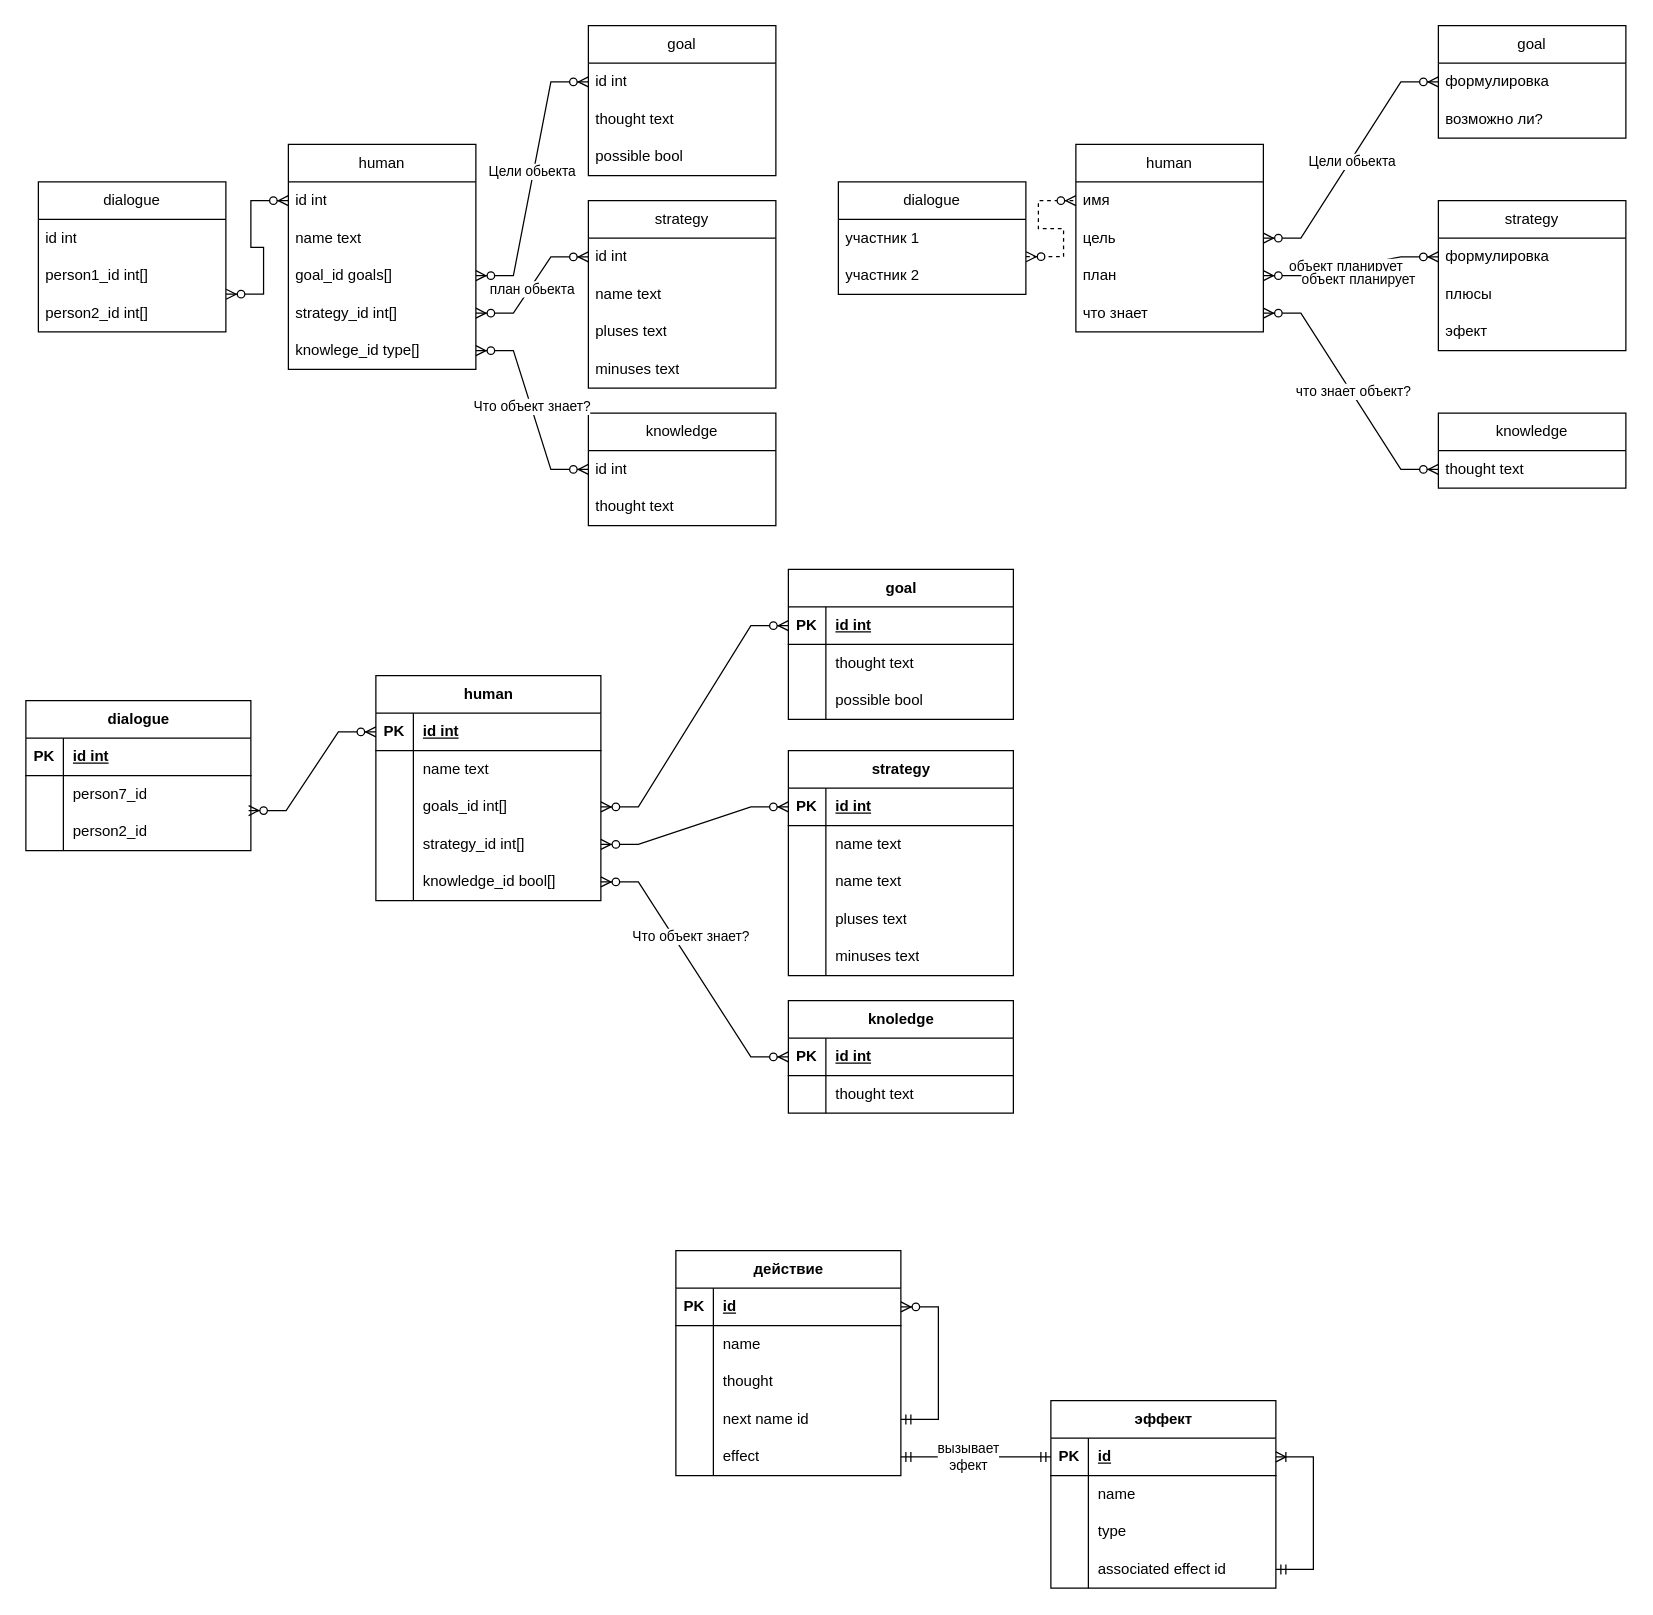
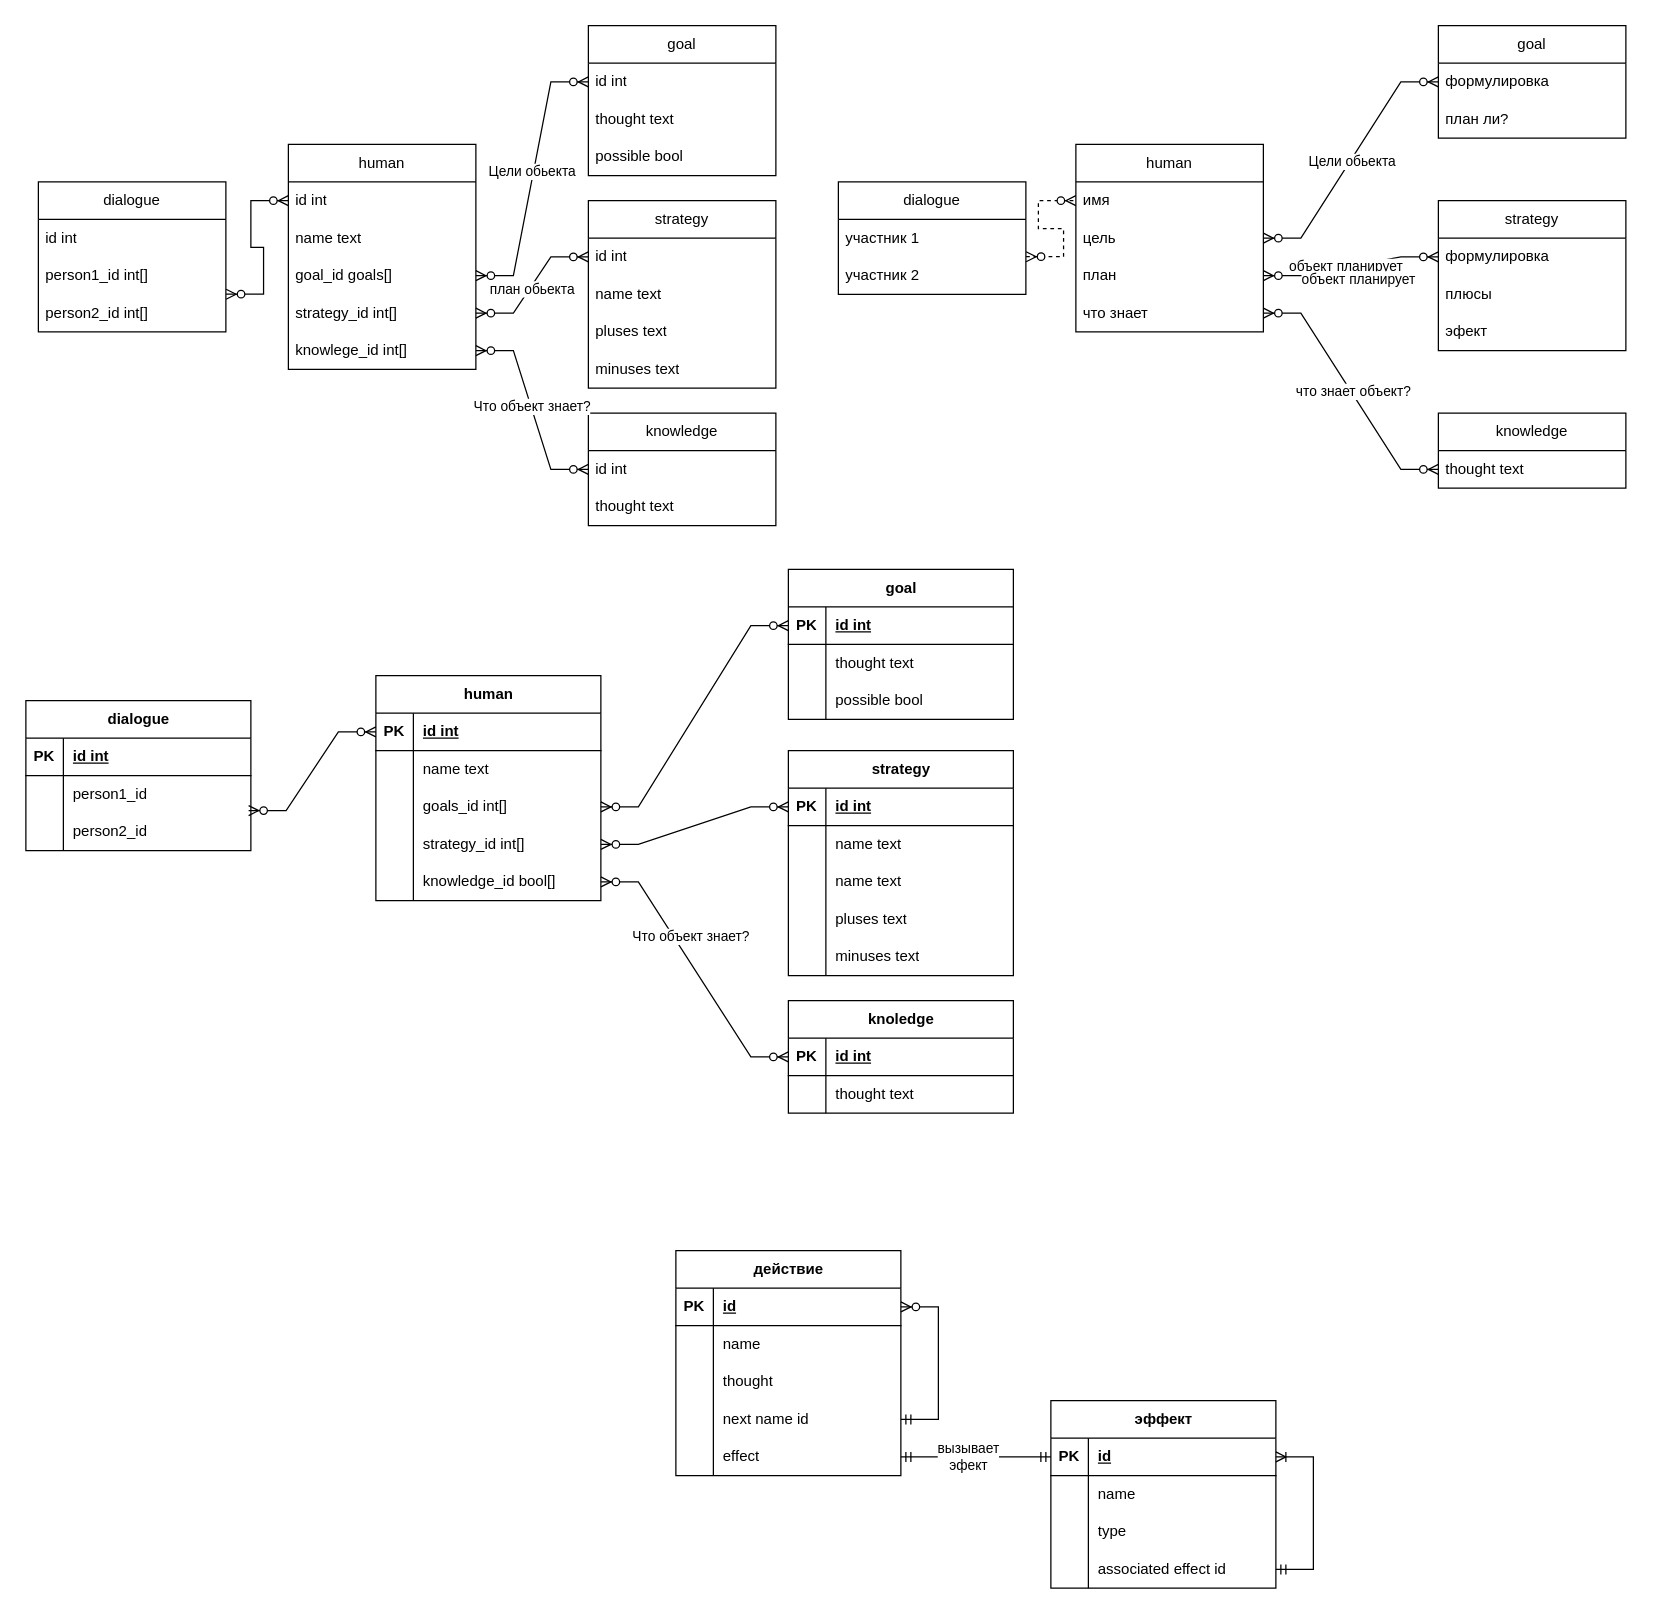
- <mxCell id="47" value="возможно ли?" style="text;strokeColor=none;fillColor=none;align=left;verticalAlign=middle;spacingLeft=4;spacingRight=4;overflow=hidden;points=[[0,0.5],[1,0.5]];portConstraint=eastwest;rotatable=0;whiteSpace=wrap;html=1;" vertex="1" parent="45"><mxGeometry y="60" width="150" height="30" as="geometry" /></mxCell>
+ <mxCell id="47" value="план ли?" style="text;strokeColor=none;fillColor=none;align=left;verticalAlign=middle;spacingLeft=4;spacingRight=4;overflow=hidden;points=[[0,0.5],[1,0.5]];portConstraint=eastwest;rotatable=0;whiteSpace=wrap;html=1;" vertex="1" parent="45"><mxGeometry y="60" width="150" height="30" as="geometry" /></mxCell>
- <mxCell id="12" value="&lt;div&gt;knowlege_id type[]&lt;/div&gt;" style="text;strokeColor=none;fillColor=none;align=left;verticalAlign=middle;spacingLeft=4;spacingRight=4;overflow=hidden;points=[[0,0.5],[1,0.5]];portConstraint=eastwest;rotatable=0;whiteSpace=wrap;html=1;" vertex="1" parent="7"><mxGeometry y="150" width="150" height="30" as="geometry" /></mxCell>
+ <mxCell id="12" value="&lt;div&gt;knowlege_id int[]&lt;/div&gt;" style="text;strokeColor=none;fillColor=none;align=left;verticalAlign=middle;spacingLeft=4;spacingRight=4;overflow=hidden;points=[[0,0.5],[1,0.5]];portConstraint=eastwest;rotatable=0;whiteSpace=wrap;html=1;" vertex="1" parent="7"><mxGeometry y="150" width="150" height="30" as="geometry" /></mxCell>
- <mxCell id="61" value="person7_id" style="shape=partialRectangle;connectable=0;fillColor=none;top=0;left=0;bottom=0;right=0;align=left;spacingLeft=6;overflow=hidden;whiteSpace=wrap;html=1;" vertex="1" parent="59"><mxGeometry x="30" width="150" height="30" as="geometry"><mxRectangle width="150" height="30" as="alternateBounds" /></mxGeometry></mxCell>
+ <mxCell id="61" value="person1_id" style="shape=partialRectangle;connectable=0;fillColor=none;top=0;left=0;bottom=0;right=0;align=left;spacingLeft=6;overflow=hidden;whiteSpace=wrap;html=1;" vertex="1" parent="59"><mxGeometry x="30" width="150" height="30" as="geometry"><mxRectangle width="150" height="30" as="alternateBounds" /></mxGeometry></mxCell>
